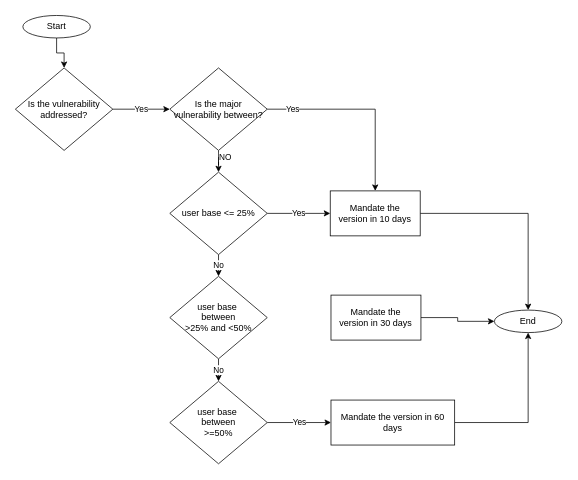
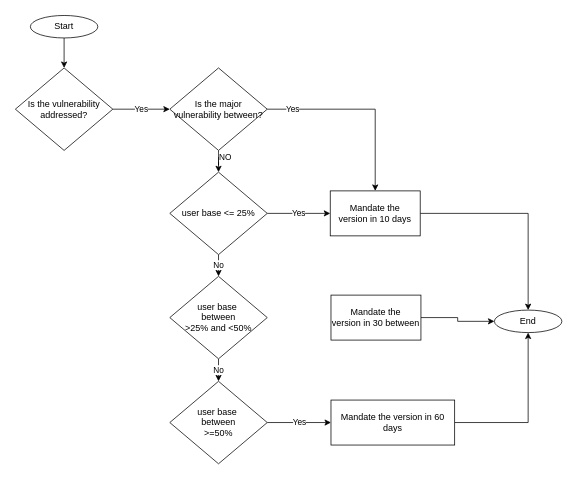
- <mxCell id="21" value="Start" style="ellipse;whiteSpace=wrap;html=1;" vertex="1" parent="1"><mxGeometry x="30" y="20" width="90" height="30" as="geometry" /></mxCell>
+ <mxCell id="21" value="Start" style="ellipse;whiteSpace=wrap;html=1;" vertex="1" parent="1"><mxGeometry x="40" y="20" width="90" height="30" as="geometry" /></mxCell>
- <mxCell id="12" value="Mandate the version&amp;nbsp;in 30 days" style="whiteSpace=wrap;html=1;" vertex="1" parent="1"><mxGeometry x="441" y="393" width="120" height="60" as="geometry" /></mxCell>
+ <mxCell id="12" value="Mandate the version&amp;nbsp;in 30 between" style="whiteSpace=wrap;html=1;" vertex="1" parent="1"><mxGeometry x="441" y="393" width="120" height="60" as="geometry" /></mxCell>
